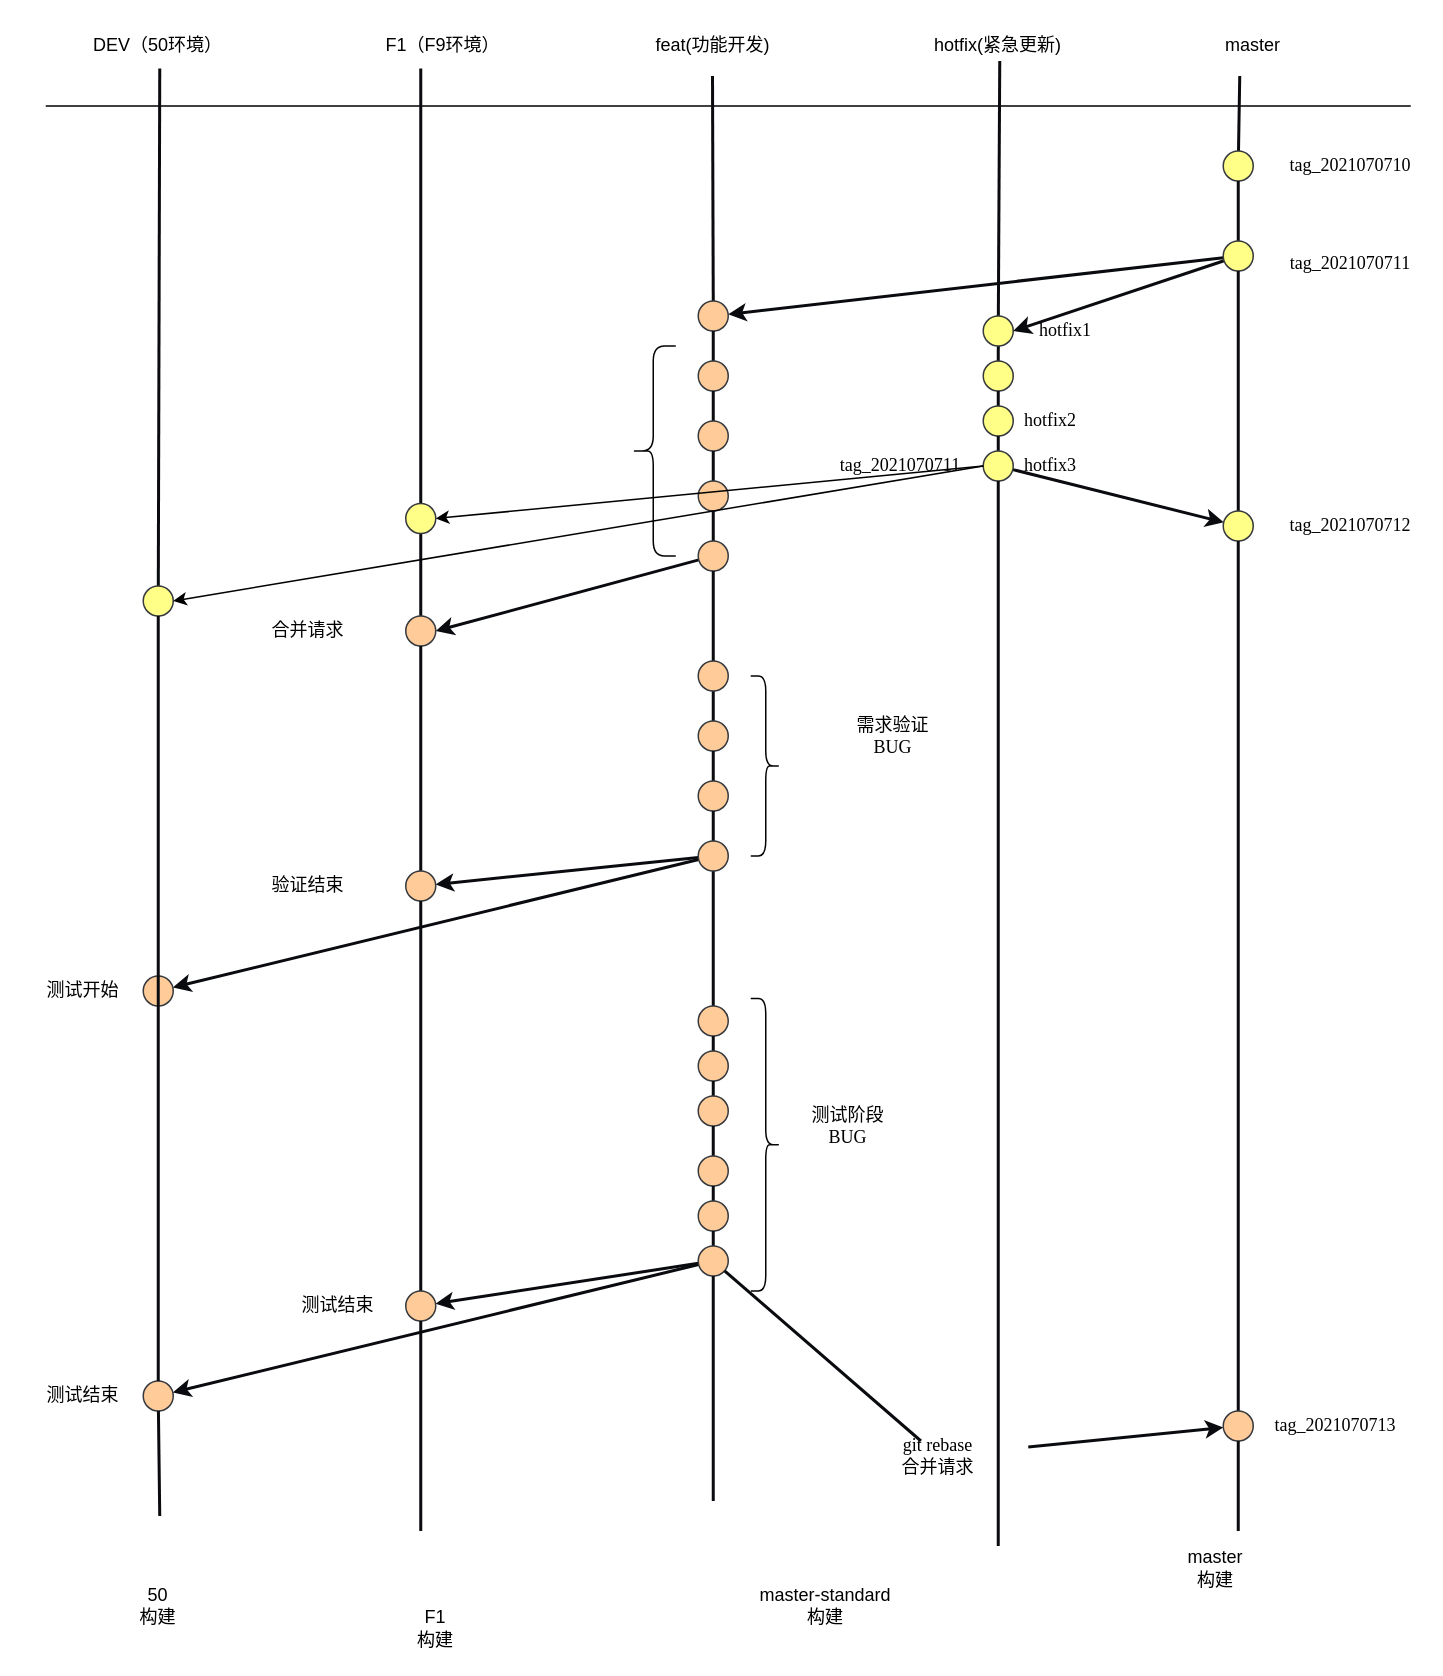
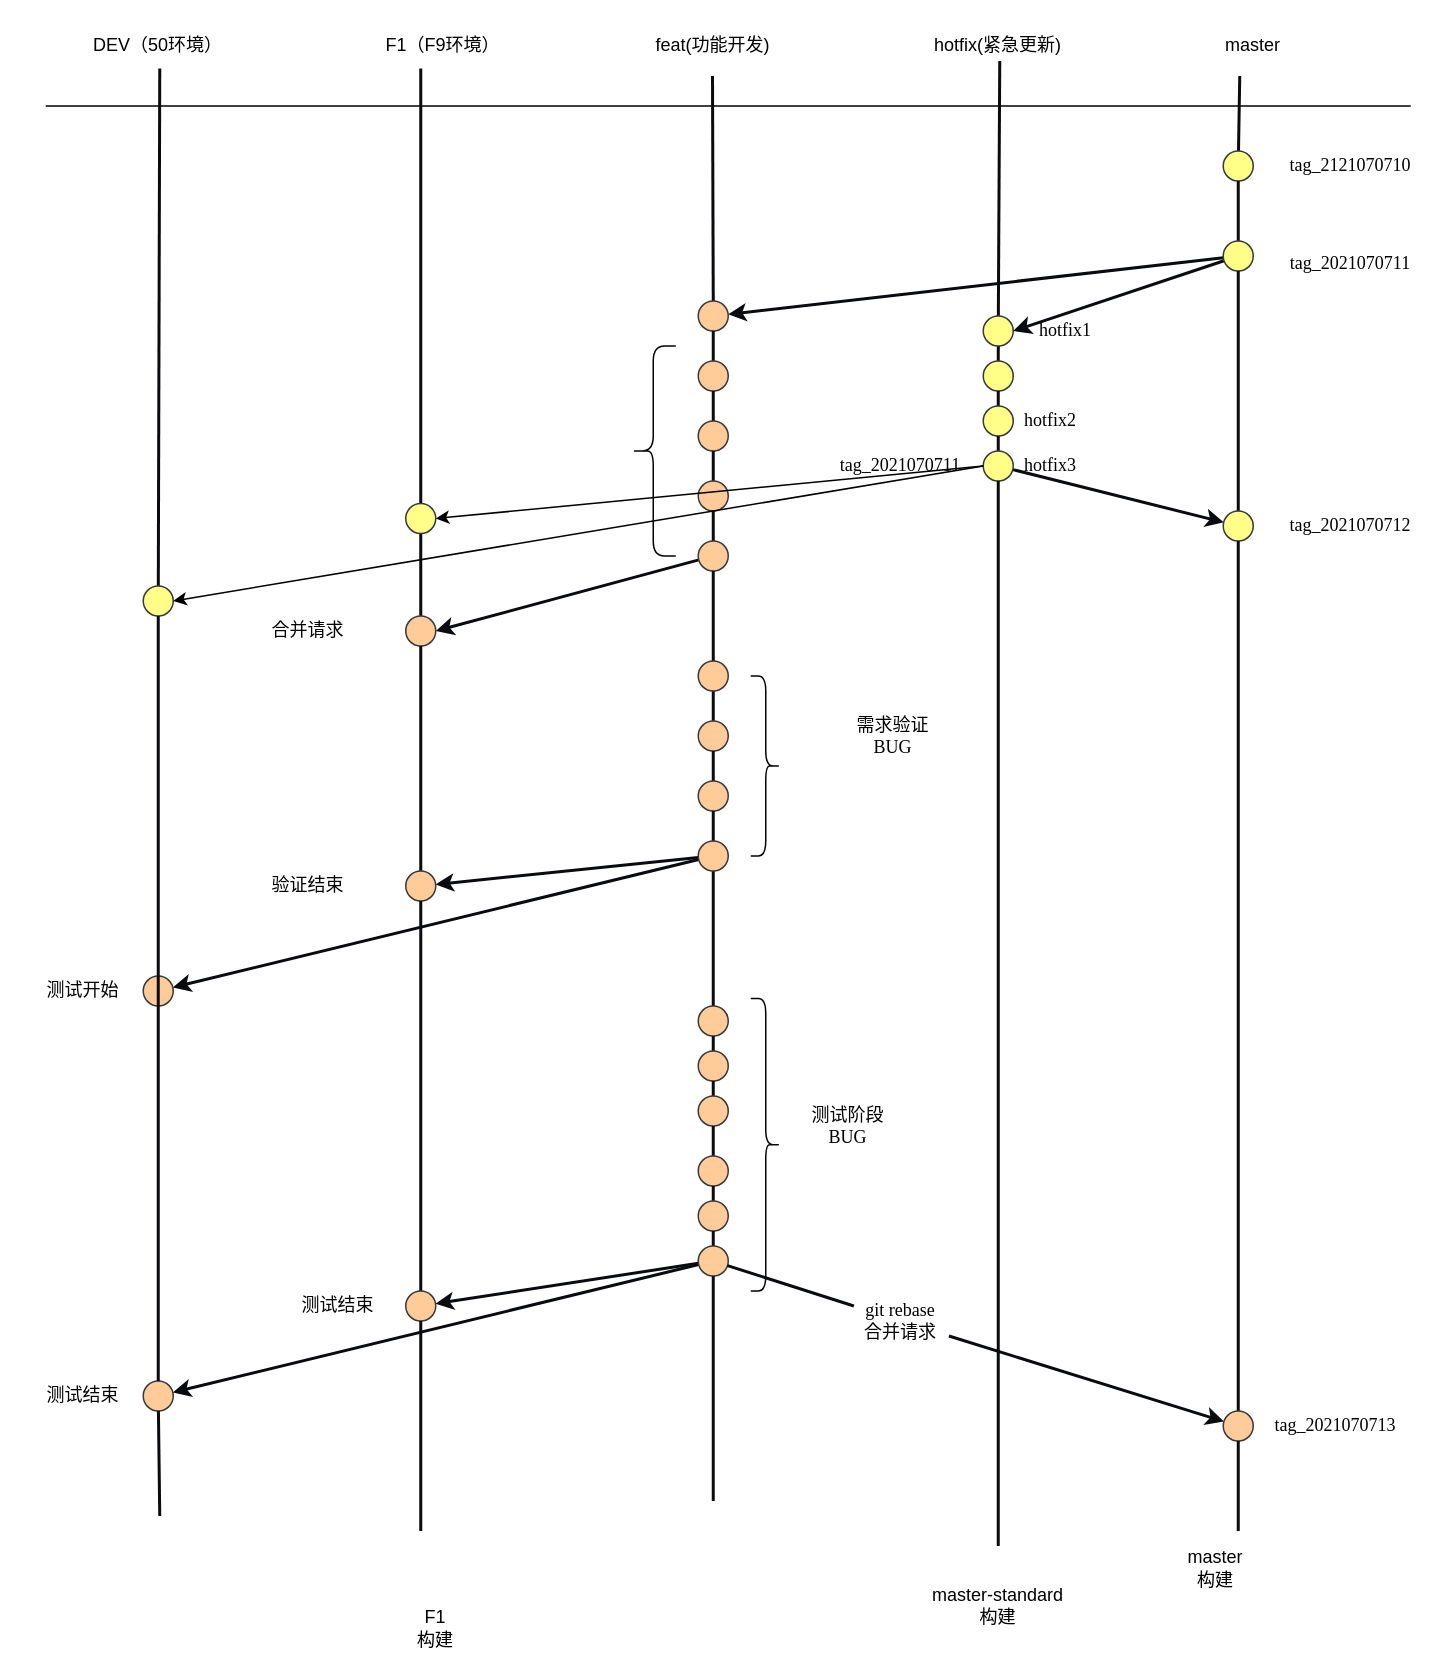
- <mxCell id="37" value="tag_2021070710" style="text;html=1;strokeColor=none;fillColor=none;align=center;verticalAlign=middle;whiteSpace=wrap;rounded=0;fontFamily=Times New Roman;" parent="1" vertex="1"><mxGeometry x="880" y="105" width="40" height="10" as="geometry" /></mxCell>
+ <mxCell id="37" value="tag_2121070710" style="text;html=1;strokeColor=none;fillColor=none;align=center;verticalAlign=middle;whiteSpace=wrap;rounded=0;fontFamily=Times New Roman;" parent="1" vertex="1"><mxGeometry x="880" y="105" width="40" height="10" as="geometry" /></mxCell>
- <mxCell id="95" value="git rebase&lt;br&gt;合并请求" style="text;html=1;strokeColor=none;fillColor=none;align=center;verticalAlign=middle;whiteSpace=wrap;rounded=0;fontFamily=Times New Roman;" parent="1" vertex="1"><mxGeometry x="565" y="960" width="120" height="20" as="geometry" /></mxCell>
+ <mxCell id="95" value="git rebase&lt;br&gt;合并请求" style="text;html=1;strokeColor=none;fillColor=none;align=center;verticalAlign=middle;whiteSpace=wrap;rounded=0;fontFamily=Times New Roman;" parent="1" vertex="1"><mxGeometry x="540" y="870" width="120" height="20" as="geometry" /></mxCell>
- <mxCell id="98" value="50&lt;br&gt;构建" style="text;html=1;strokeColor=none;fillColor=none;align=center;verticalAlign=middle;whiteSpace=wrap;rounded=0;" parent="1" vertex="1"><mxGeometry x="50" y="1060" width="110" height="20" as="geometry" /></mxCell>
- <mxCell id="12" value="master-standard&lt;br&gt;构建" style="text;html=1;strokeColor=none;fillColor=none;align=center;verticalAlign=middle;whiteSpace=wrap;rounded=0;" parent="1" vertex="1"><mxGeometry x="495" y="1060" width="110" height="20" as="geometry" /></mxCell>
+ <mxCell id="12" value="master-standard&lt;br&gt;构建" style="text;html=1;strokeColor=none;fillColor=none;align=center;verticalAlign=middle;whiteSpace=wrap;rounded=0;" parent="1" vertex="1"><mxGeometry x="610" y="1060" width="110" height="20" as="geometry" /></mxCell>
